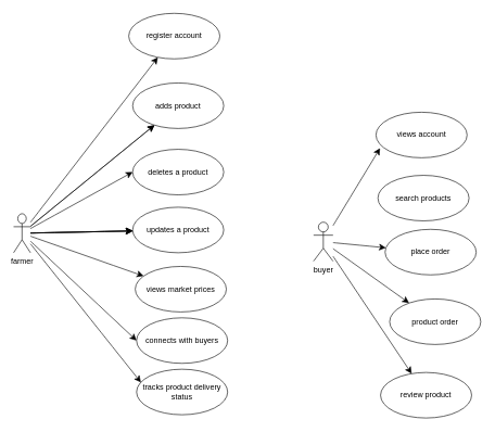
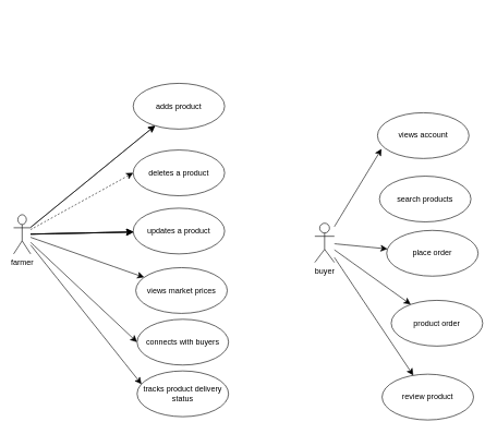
- <mxCell id="13" value="register account" style="ellipse;whiteSpace=wrap;html=1;" vertex="1" parent="1"><mxGeometry x="197" y="20" width="140" height="70" as="geometry" /></mxCell>
- <mxCell id="2" value="" style="edgeStyle=none;curved=1;rounded=0;orthogonalLoop=1;jettySize=auto;html=1;fontSize=12;startSize=8;endSize=8;" edge="1" parent="1" source="12" target="13"><mxGeometry relative="1" as="geometry" /></mxCell>
- <mxCell id="8" style="edgeStyle=none;curved=1;rounded=0;orthogonalLoop=1;jettySize=auto;html=1;entryX=0;entryY=0.5;entryDx=0;entryDy=0;fontSize=12;startSize=8;endSize=8;" edge="1" parent="1" source="12" target="15"><mxGeometry relative="1" as="geometry" /></mxCell>
+ <mxCell id="8" style="edgeStyle=none;curved=1;rounded=0;orthogonalLoop=1;jettySize=auto;html=1;entryX=0;entryY=0.5;entryDx=0;entryDy=0;fontSize=12;startSize=8;endSize=8;dashed=1;" edge="1" parent="1" source="12" target="15"><mxGeometry relative="1" as="geometry" /></mxCell>
